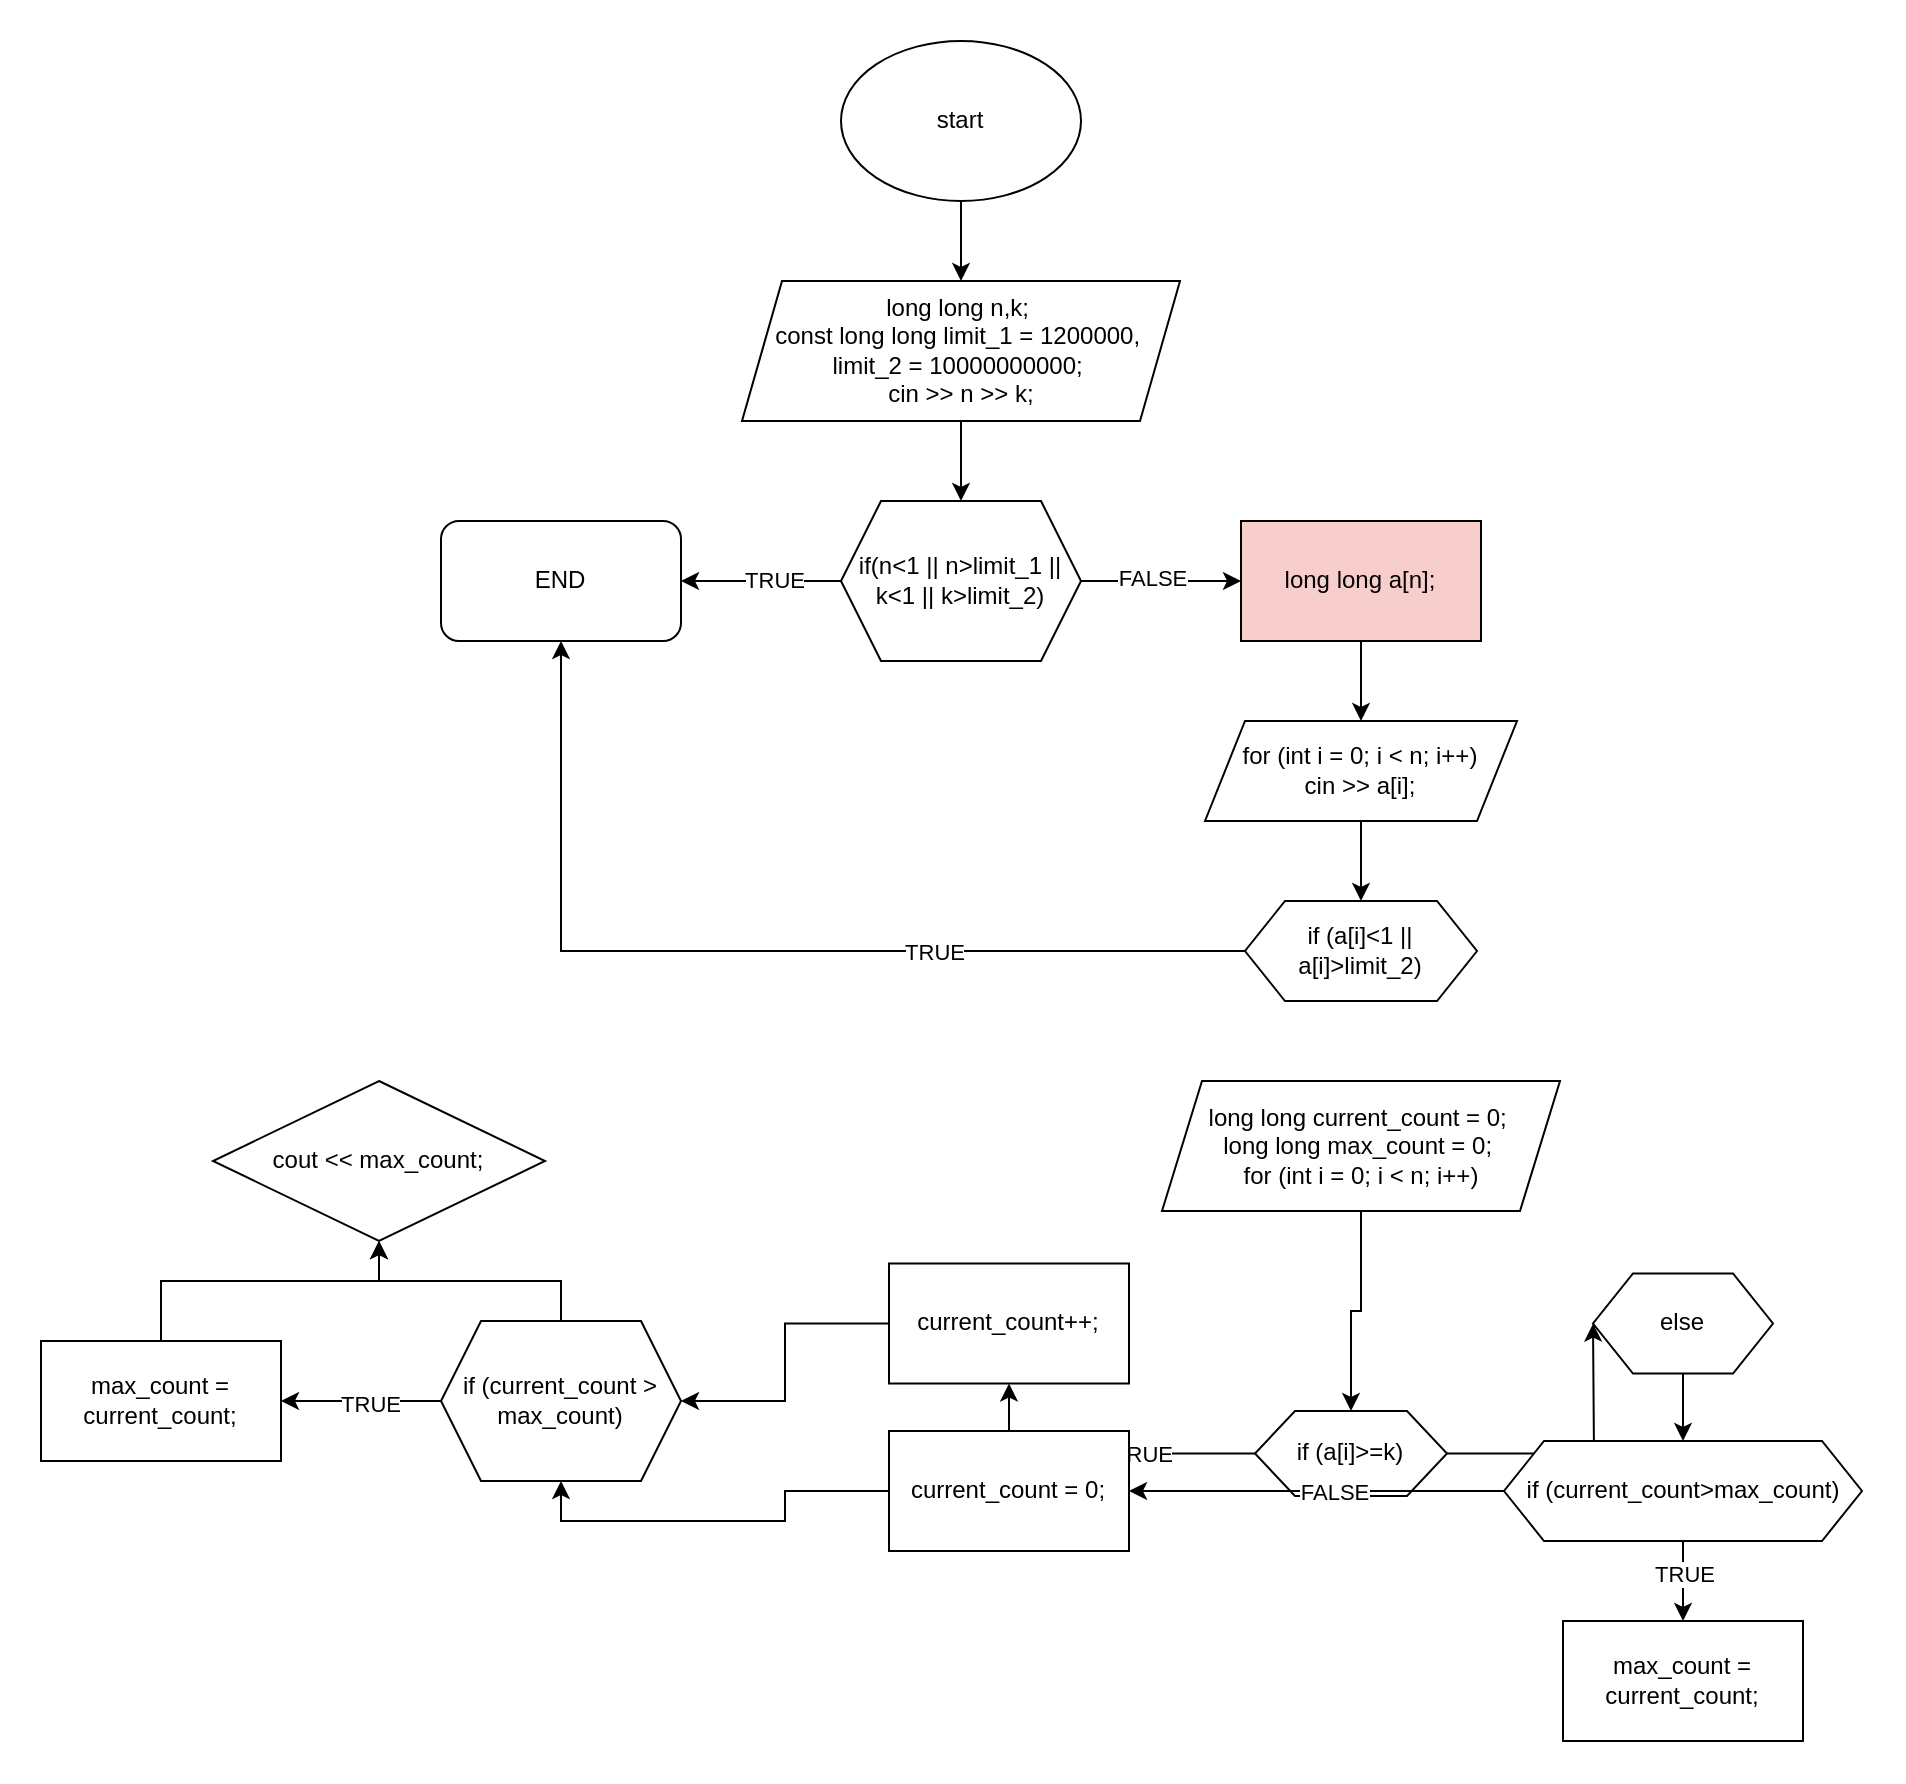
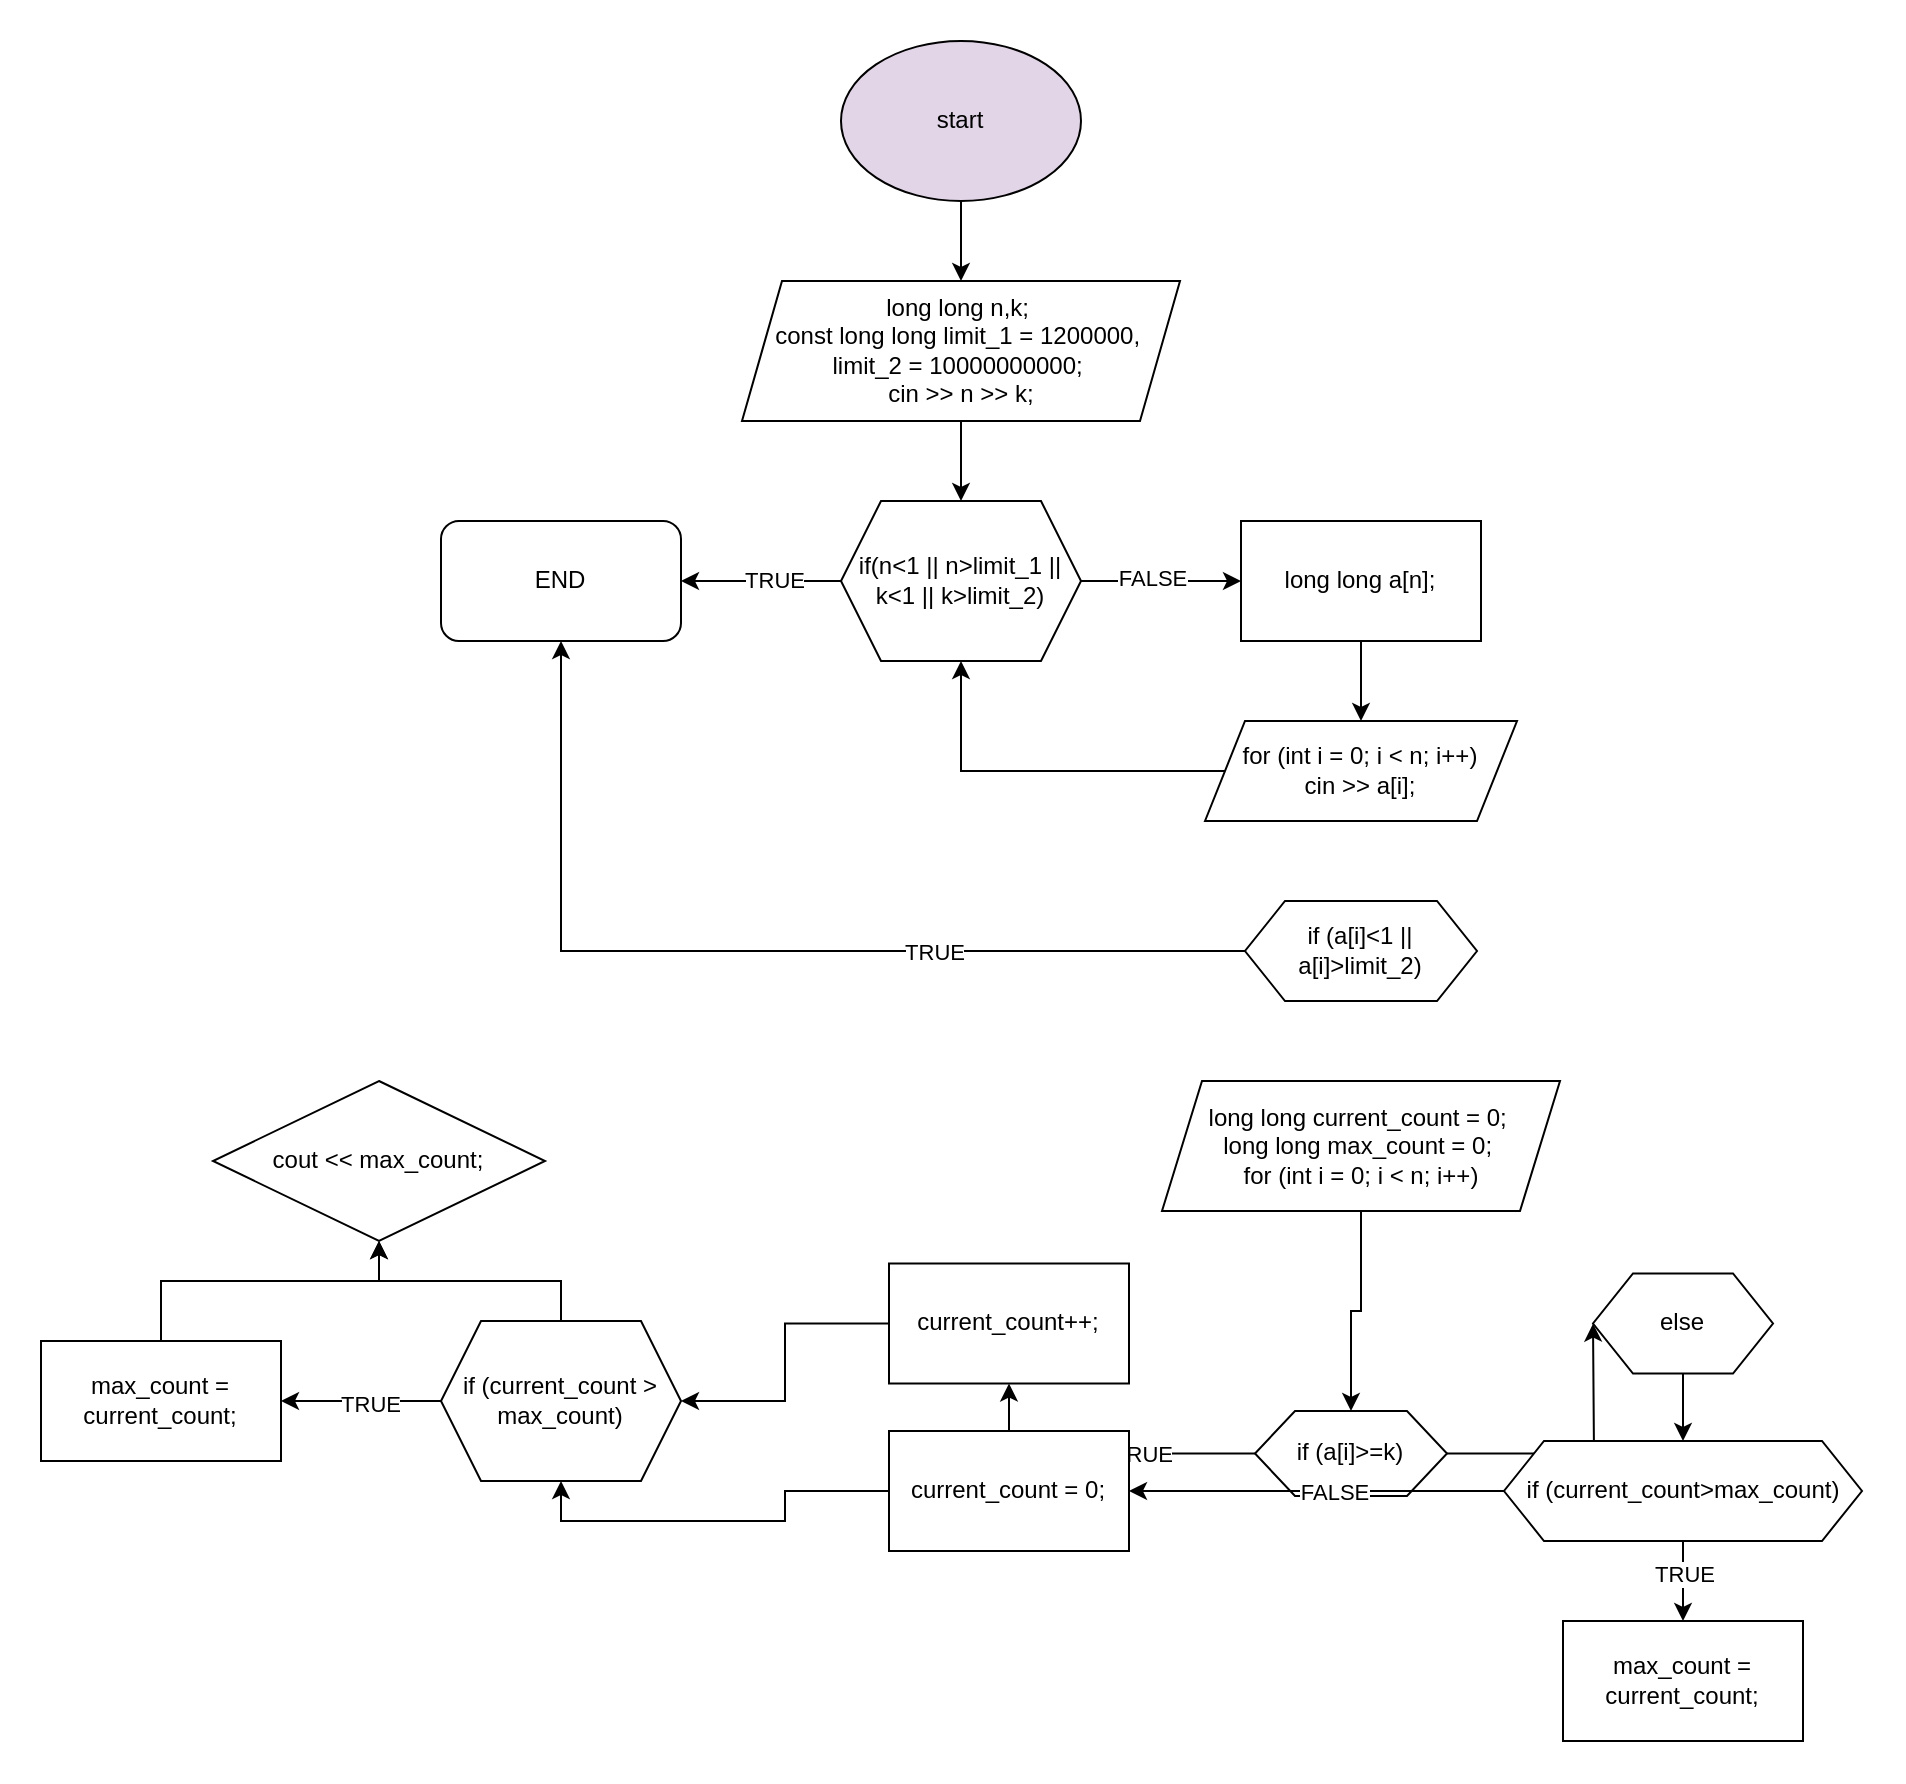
- <mxCell id="3" value="start" style="ellipse;whiteSpace=wrap;html=1;" vertex="1" parent="1"><mxGeometry x="420" y="20" width="120" height="80" as="geometry" /></mxCell>
+ <mxCell id="3" value="start" style="ellipse;whiteSpace=wrap;html=1;fillColor=#e1d5e7;" vertex="1" parent="1"><mxGeometry x="420" y="20" width="120" height="80" as="geometry" /></mxCell>
- <mxCell id="13" value="long long a[n];" style="whiteSpace=wrap;html=1;fillColor=#f8cecc;" vertex="1" parent="1"><mxGeometry x="620" y="260" width="120" height="60" as="geometry" /></mxCell>
+ <mxCell id="13" value="long long a[n];" style="whiteSpace=wrap;html=1;" vertex="1" parent="1"><mxGeometry x="620" y="260" width="120" height="60" as="geometry" /></mxCell>
- <mxCell id="14" value="" style="edgeStyle=orthogonalEdgeStyle;rounded=0;orthogonalLoop=1;jettySize=auto;html=1;" edge="1" parent="1" source="15" target="18"><mxGeometry relative="1" as="geometry" /></mxCell>
+ <mxCell id="14" value="" style="edgeStyle=orthogonalEdgeStyle;rounded=0;orthogonalLoop=1;jettySize=auto;html=1;" edge="1" parent="1" source="15" target="10"><mxGeometry relative="1" as="geometry" /></mxCell>
